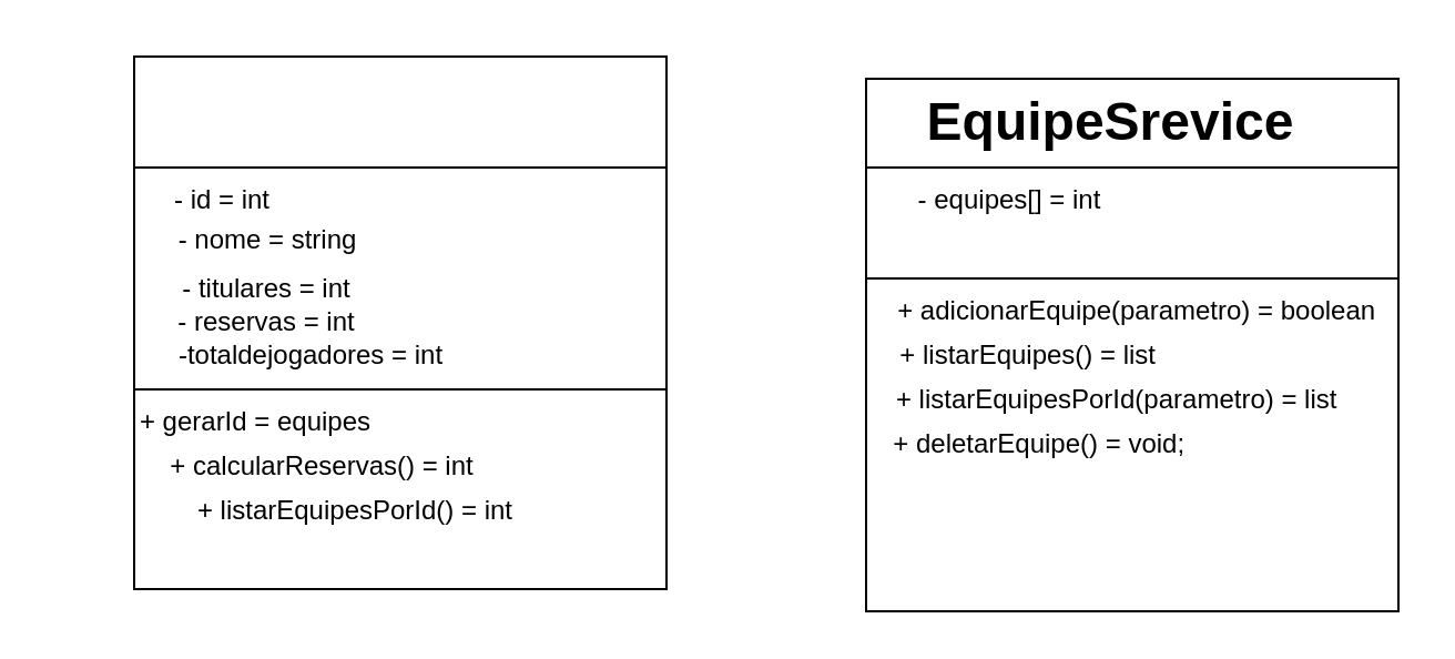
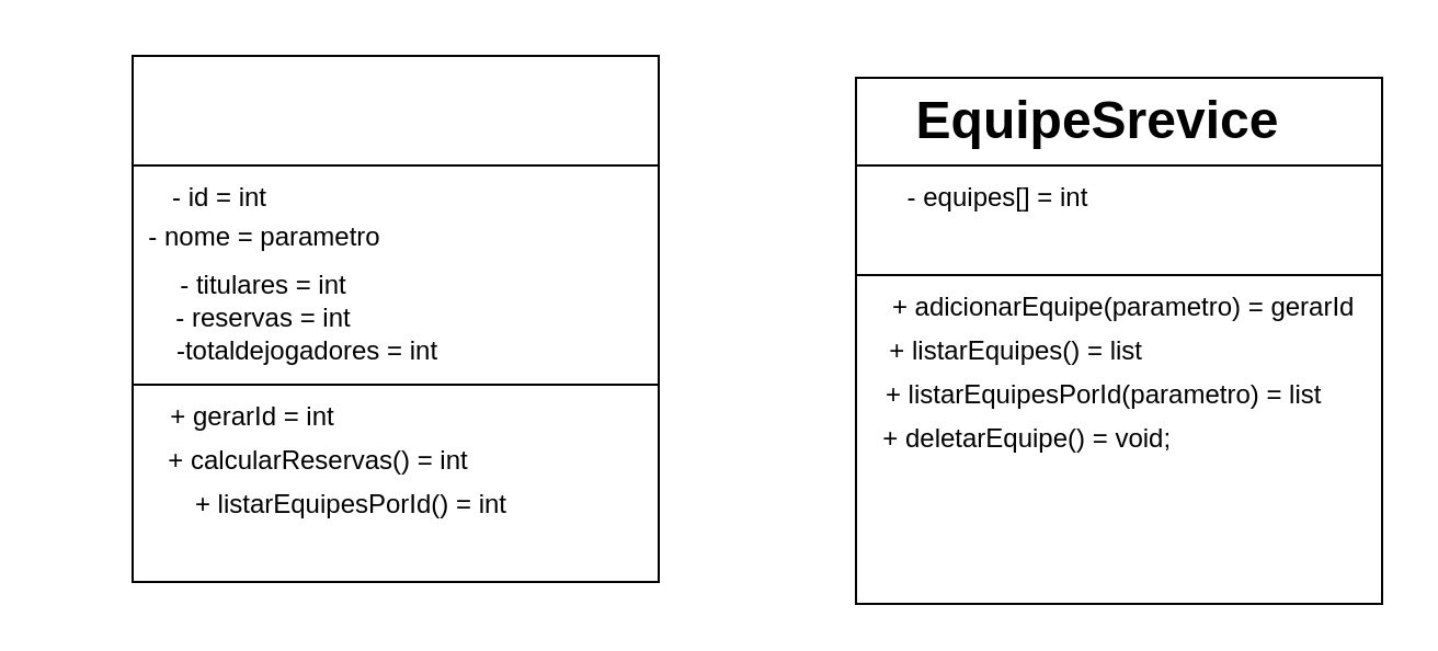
- <mxCell id="8" value="- nome = string" style="text;html=1;strokeColor=none;fillColor=none;align=center;verticalAlign=middle;whiteSpace=wrap;rounded=0;" parent="1" vertex="1"><mxGeometry x="27.5" y="85" width="185" height="45" as="geometry" /></mxCell>
+ <mxCell id="8" value="- nome = parametro" style="text;html=1;strokeColor=none;fillColor=none;align=center;verticalAlign=middle;whiteSpace=wrap;rounded=0;" parent="1" vertex="1"><mxGeometry x="27.5" y="85" width="185" height="45" as="geometry" /></mxCell>
- <mxCell id="16" value="+ adicionarEquipe(parametro) = boolean&amp;nbsp;" style="text;html=1;strokeColor=none;fillColor=none;align=center;verticalAlign=middle;whiteSpace=wrap;rounded=0;" parent="1" vertex="1"><mxGeometry x="394" y="125" width="240" height="30" as="geometry" /></mxCell>
+ <mxCell id="16" value="+ adicionarEquipe(parametro) = gerarId&amp;nbsp;" style="text;html=1;strokeColor=none;fillColor=none;align=center;verticalAlign=middle;whiteSpace=wrap;rounded=0;" parent="1" vertex="1"><mxGeometry x="394" y="125" width="240" height="30" as="geometry" /></mxCell>
- <mxCell id="12" value="+ gerarId = equipes" style="text;html=1;strokeColor=none;fillColor=none;align=center;verticalAlign=middle;whiteSpace=wrap;rounded=0;" parent="1" vertex="1"><mxGeometry x="40" y="175" width="150" height="30" as="geometry" /></mxCell>
+ <mxCell id="12" value="+ gerarId = int" style="text;html=1;strokeColor=none;fillColor=none;align=center;verticalAlign=middle;whiteSpace=wrap;rounded=0;" parent="1" vertex="1"><mxGeometry x="40" y="175" width="150" height="30" as="geometry" /></mxCell>
